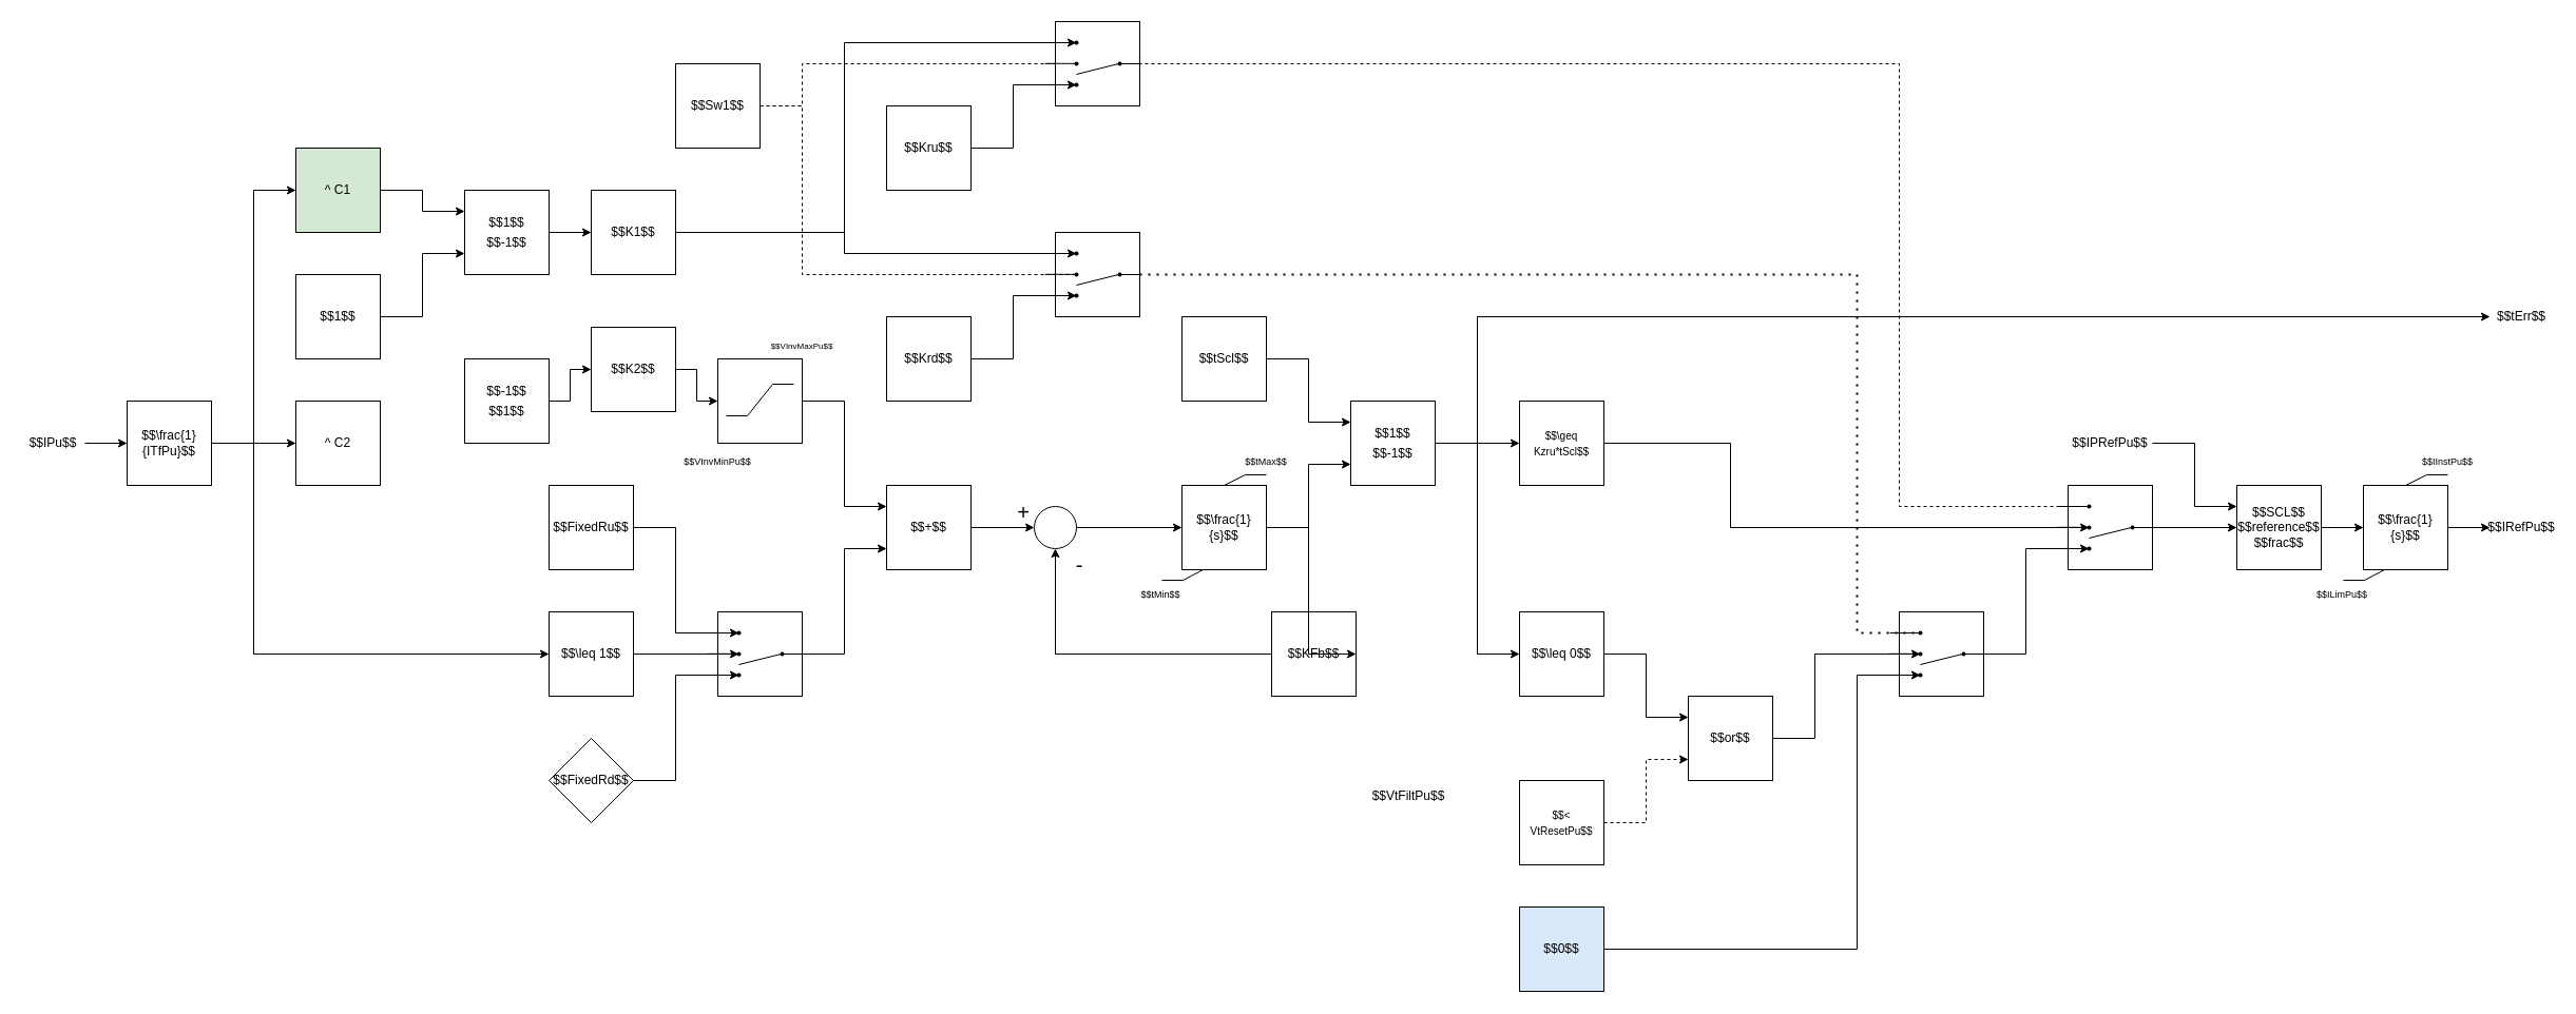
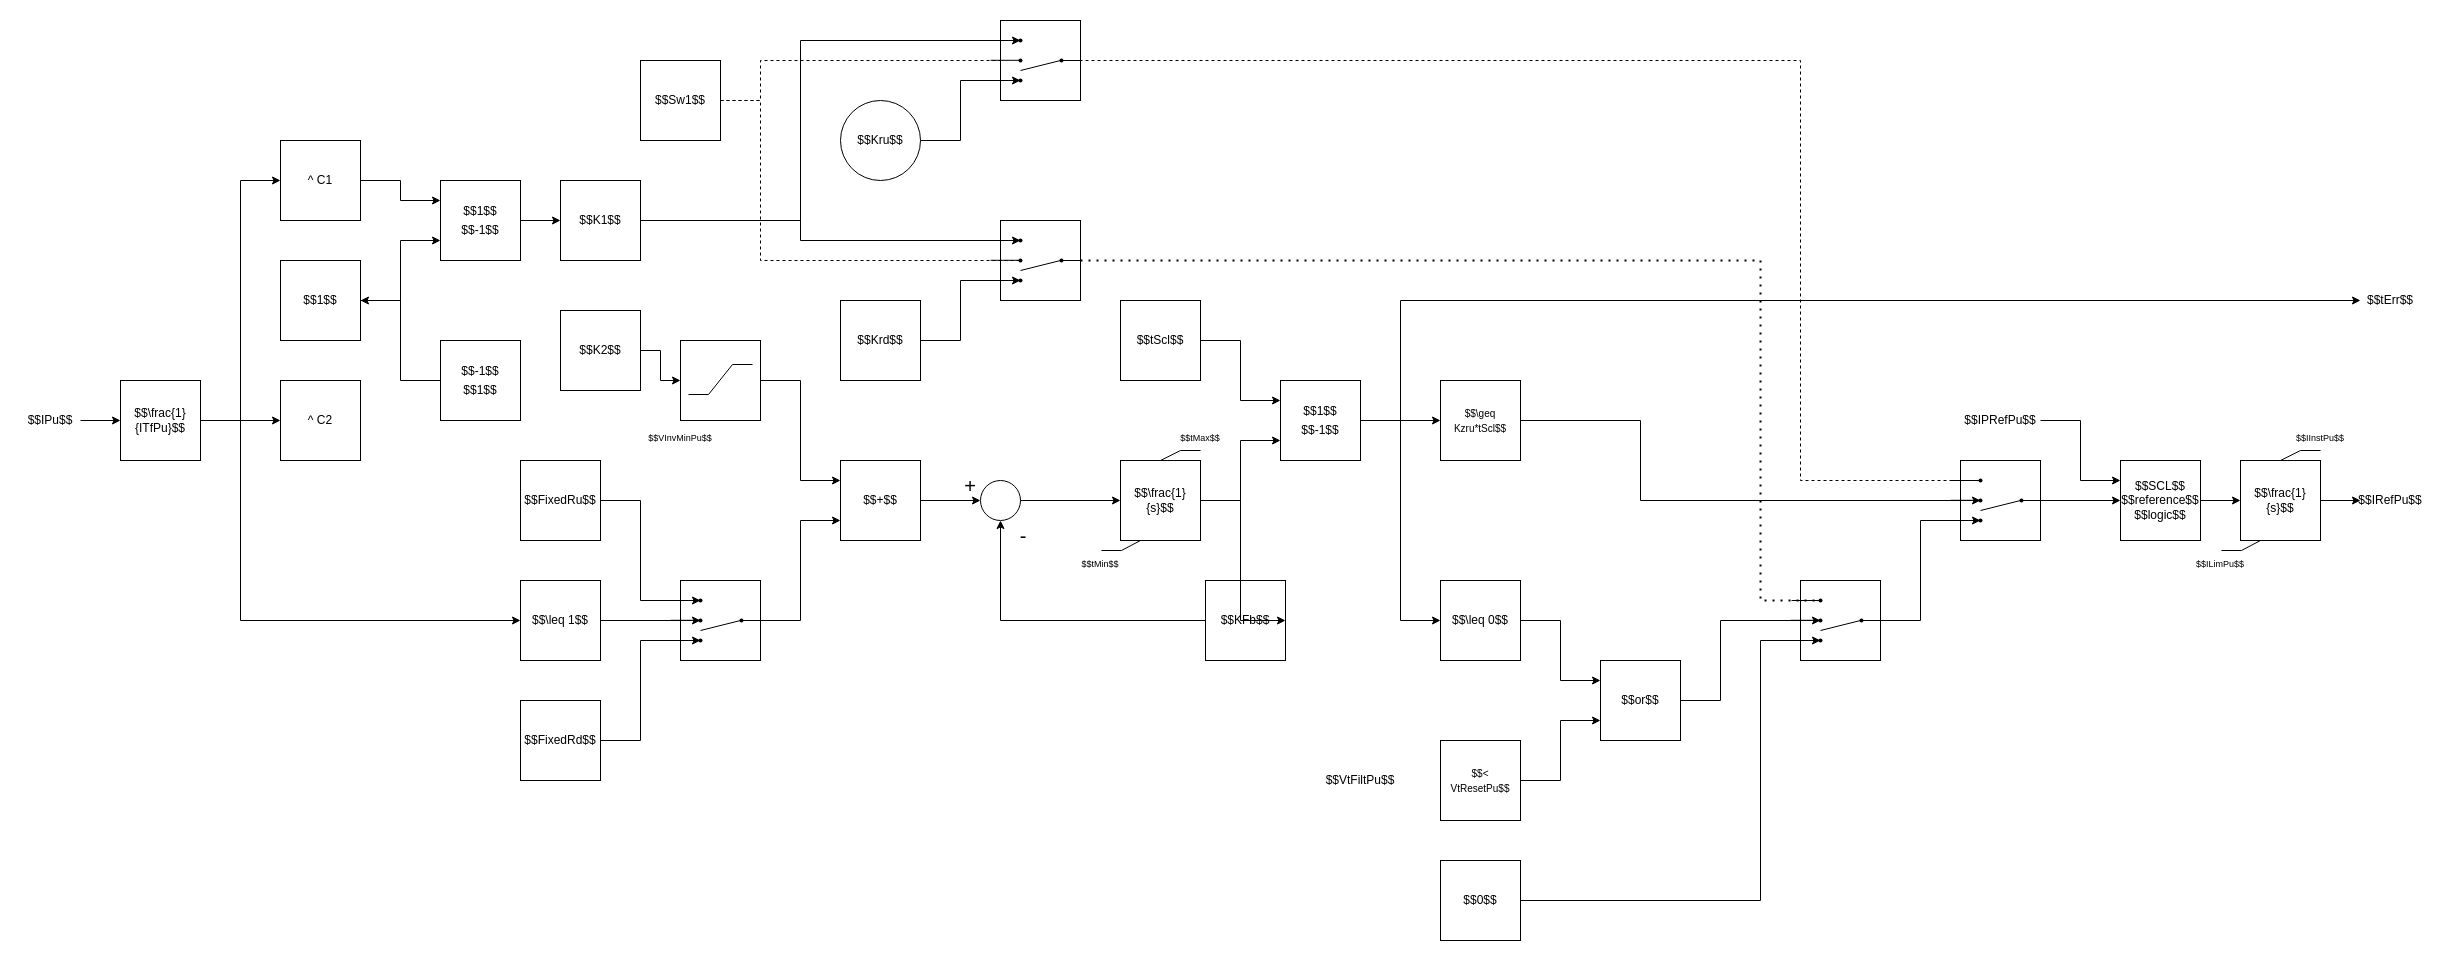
- <mxCell id="122" value="&lt;span style=&quot;background-color: initial;&quot;&gt;$$Kru$$&lt;/span&gt;" style="whiteSpace=wrap;html=1;aspect=fixed;" parent="1" vertex="1"><mxGeometry x="840" y="100" width="80" height="80" as="geometry" /></mxCell>
+ <mxCell id="122" value="&lt;span style=&quot;background-color: initial;&quot;&gt;$$Kru$$&lt;/span&gt;" style="ellipse;whiteSpace=wrap;html=1;aspect=fixed;" parent="1" vertex="1"><mxGeometry x="840" y="100" width="80" height="80" as="geometry" /></mxCell>
- <mxCell id="24" value="&lt;span style=&quot;background-color: initial;&quot;&gt;^ C1&lt;/span&gt;" style="whiteSpace=wrap;html=1;aspect=fixed;fillColor=#d5e8d4;" parent="1" vertex="1"><mxGeometry y="140" width="80" height="80" as="geometry" x="280" /></mxCell>
+ <mxCell id="24" value="&lt;span style=&quot;background-color: initial;&quot;&gt;^ C1&lt;/span&gt;" style="whiteSpace=wrap;html=1;aspect=fixed;" parent="1" vertex="1"><mxGeometry y="140" width="80" height="80" as="geometry" x="280" /></mxCell>
- <mxCell id="17" value="&lt;font style=&quot;font-size: 8px;&quot;&gt;$$VInvMaxPu$$&lt;/font&gt;" style="text;html=1;strokeColor=none;fillColor=none;align=center;verticalAlign=middle;whiteSpace=wrap;rounded=0;fontSize=15;" parent="1" vertex="1"><mxGeometry x="680" y="310" width="160" height="30" as="geometry" /></mxCell>
- <mxCell id="22" value="" style="edgeStyle=orthogonalEdgeStyle;rounded=0;orthogonalLoop=1;jettySize=auto;html=1;" parent="1" source="23" target="45" edge="1"><mxGeometry relative="1" as="geometry" /></mxCell>
+ <mxCell id="22" value="" style="edgeStyle=orthogonalEdgeStyle;rounded=0;orthogonalLoop=1;jettySize=auto;html=1;" parent="1" source="23" target="25" edge="1"><mxGeometry relative="1" as="geometry" /></mxCell>
- <mxCell id="149" value="$$SCL$$&lt;div&gt;$$reference$$&lt;/div&gt;&lt;div&gt;$$frac$$&lt;/div&gt;" style="whiteSpace=wrap;html=1;aspect=fixed;" vertex="1" parent="1"><mxGeometry x="2120" y="460" width="80" height="80" as="geometry" /></mxCell>
+ <mxCell id="149" value="$$SCL$$&lt;div&gt;$$reference$$&lt;/div&gt;&lt;div&gt;$$logic$$&lt;/div&gt;" style="whiteSpace=wrap;html=1;aspect=fixed;" vertex="1" parent="1"><mxGeometry x="2120" y="460" width="80" height="80" as="geometry" /></mxCell>
- <mxCell id="46" value="&lt;span style=&quot;background-color: initial;&quot;&gt;$$FixedRd$$&lt;/span&gt;" style="rhombus;whiteSpace=wrap;html=1;aspect=fixed;" parent="1" vertex="1"><mxGeometry x="520" y="700" width="80" height="80" as="geometry" /></mxCell>
+ <mxCell id="46" value="&lt;span style=&quot;background-color: initial;&quot;&gt;$$FixedRd$$&lt;/span&gt;" style="whiteSpace=wrap;html=1;aspect=fixed;" parent="1" vertex="1"><mxGeometry x="520" y="700" width="80" height="80" as="geometry" /></mxCell>
- <mxCell id="145" value="" style="endArrow=classic;html=1;rounded=0;exitX=1;exitY=0.5;exitDx=0;exitDy=0;entryX=0;entryY=0.75;entryDx=0;entryDy=0;dashed=1;" edge="1" parent="1" source="144" target="143"><mxGeometry width="50" height="50" relative="1" as="geometry"><mxPoint x="1770" y="570" as="sourcePoint" /><mxPoint x="1820" y="520" as="targetPoint" /><Array as="points"><mxPoint x="1560" y="780" /><mxPoint x="1560" y="720" /></Array></mxGeometry></mxCell>
+ <mxCell id="145" value="" style="endArrow=classic;html=1;rounded=0;exitX=1;exitY=0.5;exitDx=0;exitDy=0;entryX=0;entryY=0.75;entryDx=0;entryDy=0;" edge="1" parent="1" source="144" target="143"><mxGeometry width="50" height="50" relative="1" as="geometry"><mxPoint x="1770" y="570" as="sourcePoint" /><mxPoint x="1820" y="520" as="targetPoint" /><Array as="points"><mxPoint x="1560" y="780" /><mxPoint x="1560" y="720" /></Array></mxGeometry></mxCell>
- <mxCell id="146" value="$$VtFiltPu$$" style="text;strokeColor=none;align=center;fillColor=none;html=1;verticalAlign=middle;whiteSpace=wrap;rounded=0;" vertex="1" parent="1"><mxGeometry x="1295" y="740" width="80" height="30" as="geometry" /></mxCell>
+ <mxCell id="146" value="$$VtFiltPu$$" style="text;strokeColor=none;align=center;fillColor=none;html=1;verticalAlign=middle;whiteSpace=wrap;rounded=0;" vertex="1" parent="1"><mxGeometry x="1320" y="765" width="80" height="30" as="geometry" /></mxCell>
- <mxCell id="85" value="&lt;span style=&quot;background-color: initial;&quot;&gt;$$0$$&lt;/span&gt;" style="whiteSpace=wrap;html=1;aspect=fixed;fillColor=#dae8fc;" parent="1" vertex="1"><mxGeometry x="1440" y="860" width="80" height="80" as="geometry" /></mxCell>
+ <mxCell id="85" value="&lt;span style=&quot;background-color: initial;&quot;&gt;$$0$$&lt;/span&gt;" style="whiteSpace=wrap;html=1;aspect=fixed;" parent="1" vertex="1"><mxGeometry x="1440" y="860" width="80" height="80" as="geometry" /></mxCell>
